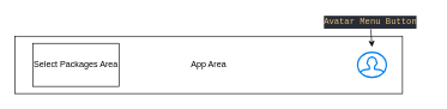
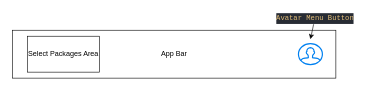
- <mxCell id="5" value="&lt;div style=&quot;color: rgb(171 , 178 , 191) ; background-color: rgb(40 , 44 , 52) ; font-family: &amp;#34;menlo&amp;#34; , &amp;#34;monaco&amp;#34; , &amp;#34;courier new&amp;#34; , monospace ; line-height: 18px&quot;&gt;&lt;span style=&quot;color: #e5c07b&quot;&gt;Avatar Menu Button&lt;/span&gt;&lt;/div&gt;" style="text;html=1;align=center;verticalAlign=middle;resizable=0;points=[];autosize=1;strokeColor=none;fillColor=none;" vertex="1" parent="1"><mxGeometry x="440" y="20" width="150" height="20" as="geometry" /></mxCell>
+ <mxCell id="5" value="&lt;div style=&quot;color: rgb(171 , 178 , 191) ; background-color: rgb(40 , 44 , 52) ; font-family: &amp;#34;menlo&amp;#34; , &amp;#34;monaco&amp;#34; , &amp;#34;courier new&amp;#34; , monospace ; line-height: 18px&quot;&gt;&lt;span style=&quot;color: #e5c07b&quot;&gt;Avatar Menu Button&lt;/span&gt;&lt;/div&gt;" style="text;html=1;align=center;verticalAlign=middle;resizable=0;points=[];autosize=1;strokeColor=none;fillColor=none;" vertex="1" parent="1"><mxGeometry x="450" y="20" width="150" height="20" as="geometry" /></mxCell>
- <mxCell id="2" value="App Area" style="whiteSpace=wrap;html=1;" vertex="1" parent="1"><mxGeometry x="20" y="50" width="540" height="80" as="geometry" /></mxCell>
+ <mxCell id="2" value="App Bar" style="whiteSpace=wrap;html=1;" vertex="1" parent="1"><mxGeometry x="20" y="50" width="540" height="80" as="geometry" /></mxCell>
